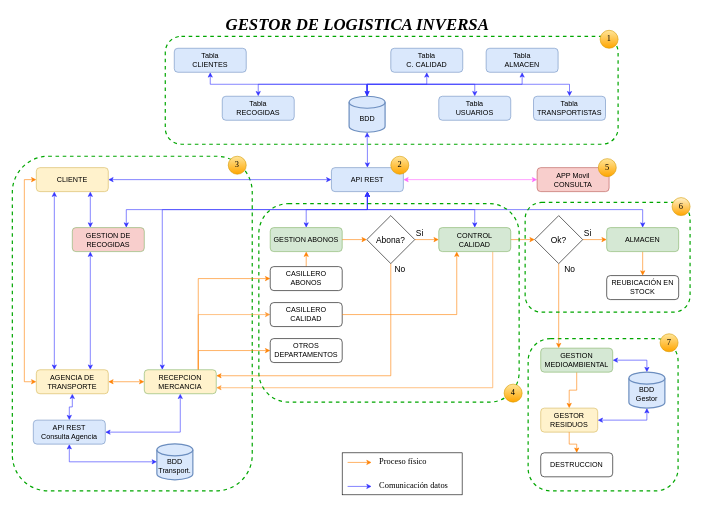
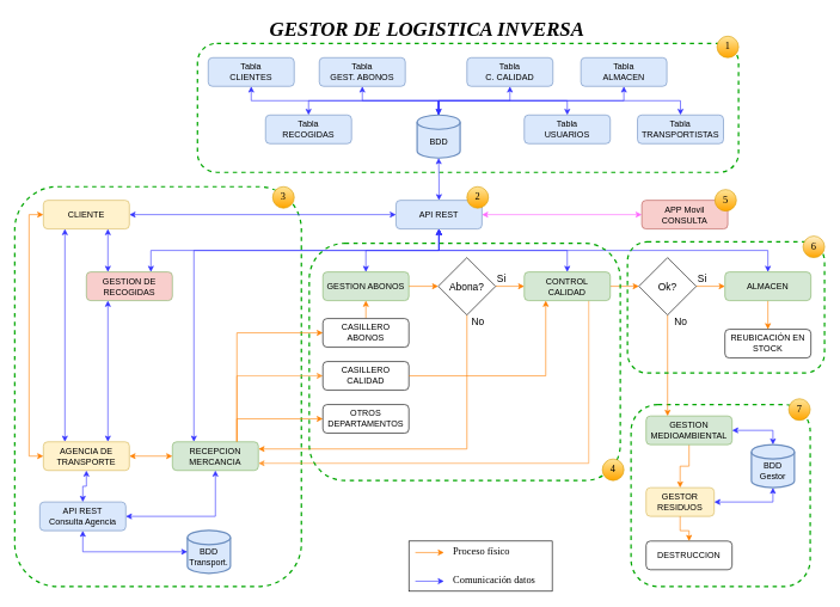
+ <mxCell id="14" value="Tabla &lt;br&gt;GEST. ABONOS" style="rounded=1;whiteSpace=wrap;html=1;fillColor=#dae8fc;strokeColor=#6c8ebf;" parent="1" vertex="1"><mxGeometry x="445" y="80" width="120" height="40" as="geometry" /></mxCell>
+ <mxCell id="49" style="edgeStyle=orthogonalEdgeStyle;rounded=0;orthogonalLoop=1;jettySize=auto;html=1;exitX=0.5;exitY=0;exitDx=0;exitDy=0;exitPerimeter=0;entryX=0.5;entryY=1;entryDx=0;entryDy=0;strokeColor=#3333FF;" parent="1" source="56" target="14" edge="1"><mxGeometry relative="1" as="geometry" /></mxCell>
- <mxCell id="19" value="RECEPCION MERCANCIA" style="rounded=1;whiteSpace=wrap;html=1;fillColor=#fff2cc;strokeColor=#82b366;" parent="1" vertex="1"><mxGeometry x="240" y="616" width="120" height="40" as="geometry" /></mxCell>
+ <mxCell id="19" value="RECEPCION MERCANCIA" style="rounded=1;whiteSpace=wrap;html=1;fillColor=#d5e8d4;strokeColor=#82b366;" parent="1" vertex="1"><mxGeometry x="240" y="616" width="120" height="40" as="geometry" /></mxCell>
